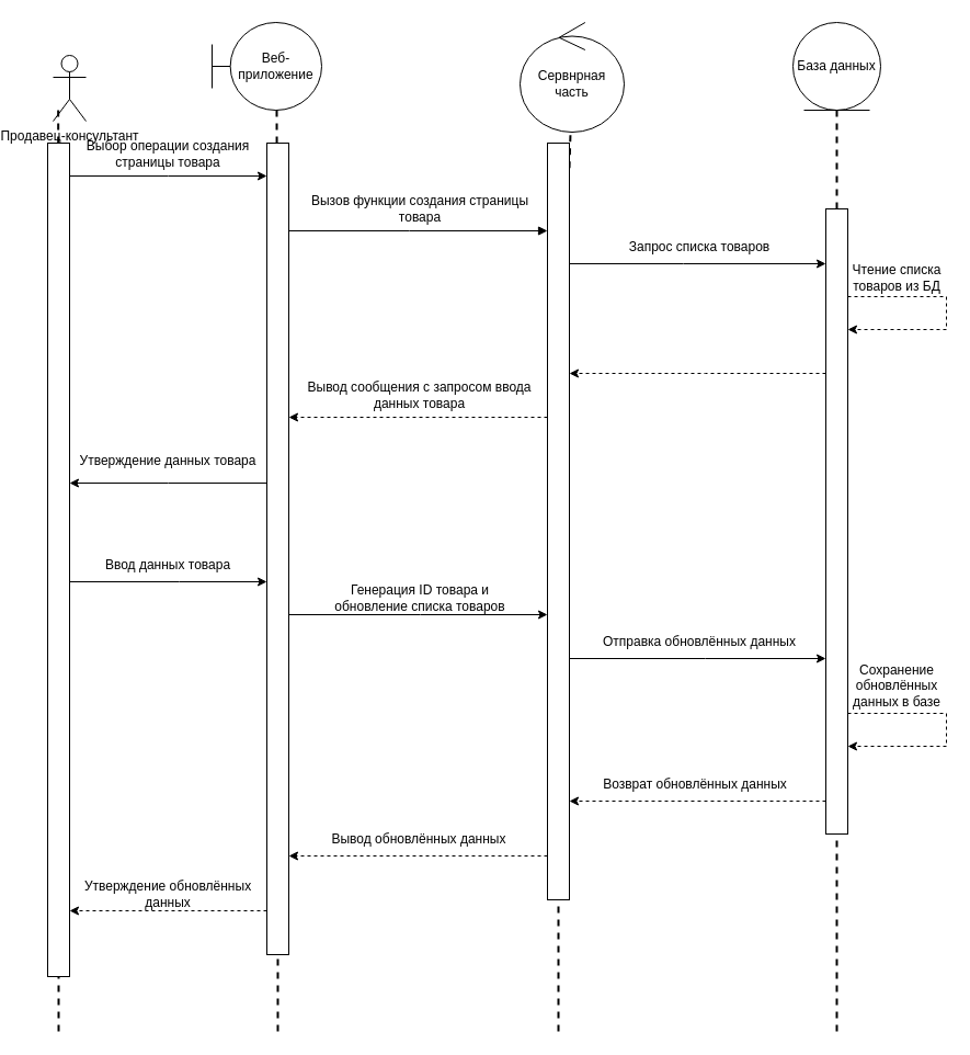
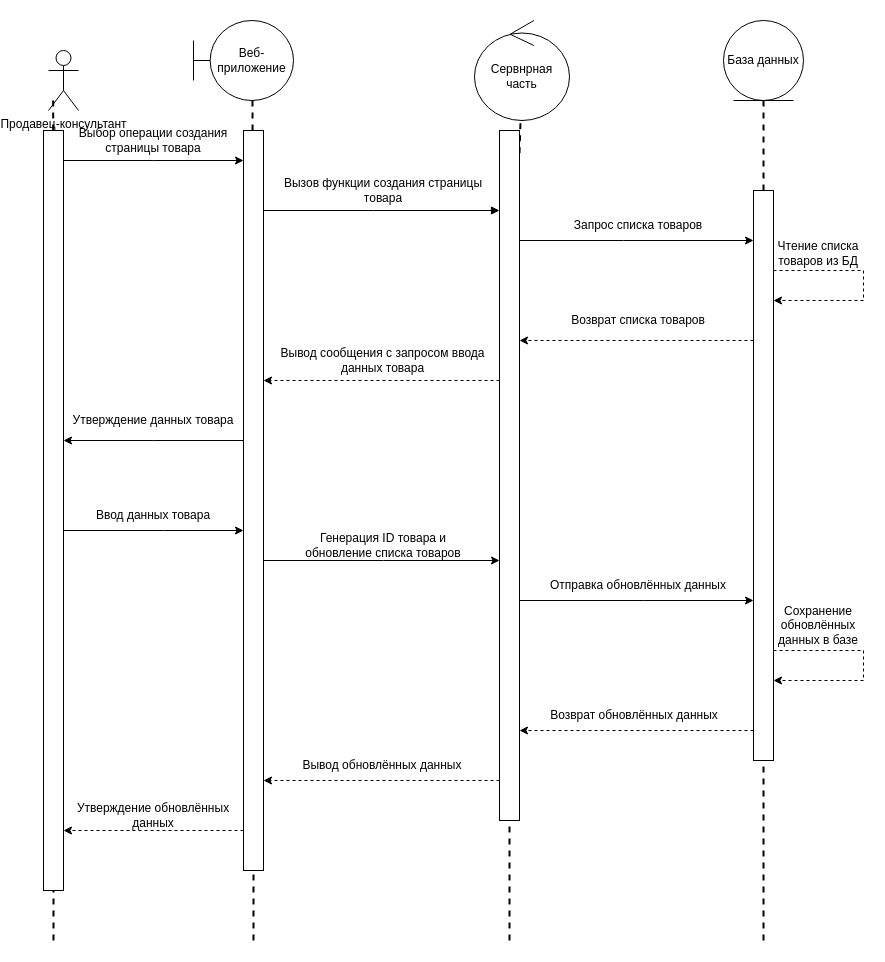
+ <mxCell id="6" value="Возврат списка товаров" style="text;html=1;strokeColor=none;fillColor=none;align=center;verticalAlign=middle;whiteSpace=wrap;rounded=0;" parent="1" vertex="1"><mxGeometry x="500" y="300" width="230" height="40" as="geometry" /></mxCell>
